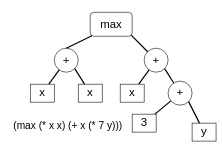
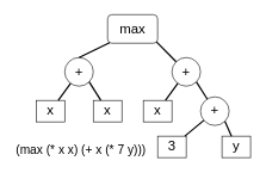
- <mxCell id="15" value="y" style="rounded=0;whiteSpace=wrap;html=1;shadow=0;glass=0;sketch=0;strokeColor=#0F0F0F;fillColor=none;gradientColor=none;fontSize=19;align=center;" vertex="1" parent="1"><mxGeometry x="320" y="205" width="40" height="30" as="geometry" /></mxCell>
+ <mxCell id="15" value="y" style="rounded=0;whiteSpace=wrap;html=1;shadow=0;glass=0;sketch=0;strokeColor=#0F0F0F;fillColor=none;gradientColor=none;fontSize=19;align=center;" vertex="1" parent="1"><mxGeometry x="310" y="190" width="40" height="30" as="geometry" /></mxCell>
